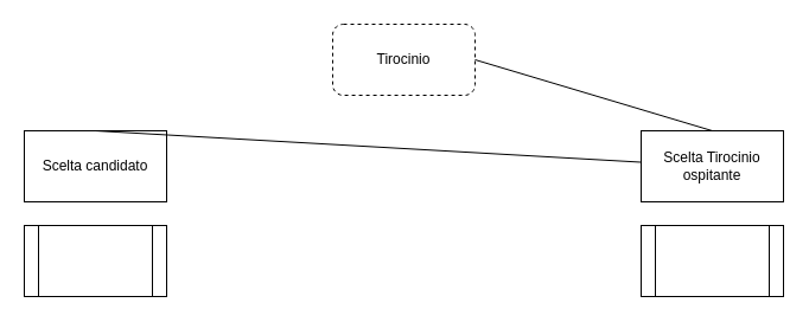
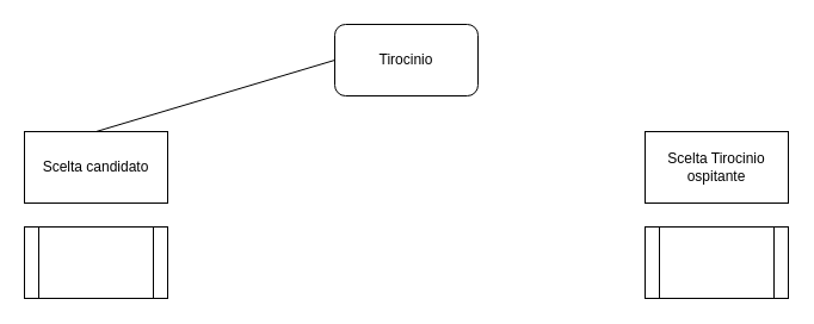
- <mxCell id="2" value="Tirocinio" style="rounded=1;whiteSpace=wrap;html=1;dashed=1;" vertex="1" parent="1"><mxGeometry x="280" y="20" width="120" height="60" as="geometry" /></mxCell>
+ <mxCell id="2" value="Tirocinio" style="rounded=1;whiteSpace=wrap;html=1;" vertex="1" parent="1"><mxGeometry x="280" y="20" width="120" height="60" as="geometry" /></mxCell>
- <mxCell id="6" value="" style="endArrow=none;html=1;entryX=1;entryY=0.5;entryDx=0;entryDy=0;exitX=0.5;exitY=0;exitDx=0;exitDy=0;" edge="1" parent="1" source="4" target="2"><mxGeometry width="50" height="50" relative="1" as="geometry"><mxPoint x="330" y="260" as="sourcePoint" /><mxPoint x="380" y="210" as="targetPoint" /></mxGeometry></mxCell>
- <mxCell id="5" value="" style="endArrow=none;html=1;exitX=0.5;exitY=0;exitDx=0;exitDy=0;" edge="1" parent="1" source="3" target="4"><mxGeometry width="50" height="50" relative="1" as="geometry"><mxPoint x="330" y="260" as="sourcePoint" /><mxPoint x="380" y="210" as="targetPoint" /></mxGeometry></mxCell>
+ <mxCell id="5" value="" style="endArrow=none;html=1;exitX=0.5;exitY=0;exitDx=0;exitDy=0;entryX=0;entryY=0.5;entryDx=0;entryDy=0;" edge="1" parent="1" source="3" target="2"><mxGeometry width="50" height="50" relative="1" as="geometry"><mxPoint x="330" y="260" as="sourcePoint" /><mxPoint x="380" y="210" as="targetPoint" /></mxGeometry></mxCell>
